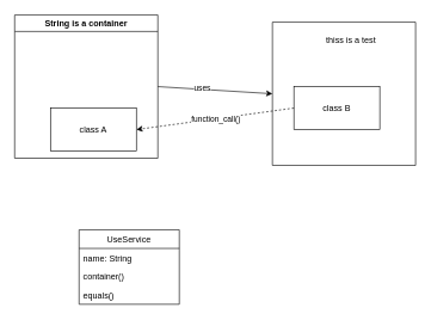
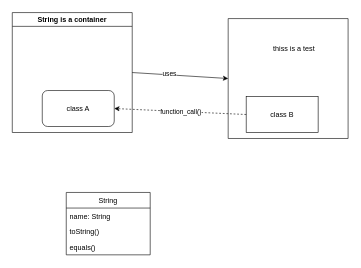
- <mxCell id="6" value="thiss is a test" style="text;html=1;strokeColor=none;fillColor=none;align=center;verticalAlign=middle;whiteSpace=wrap;rounded=0;" vertex="1" parent="4"><mxGeometry x="60" y="15" width="100" height="20" as="geometry" /></mxCell>
+ <mxCell id="6" value="thiss is a test" style="text;html=1;strokeColor=none;fillColor=none;align=center;verticalAlign=middle;whiteSpace=wrap;rounded=0;" vertex="1" parent="4"><mxGeometry x="60" y="40" width="100" height="20" as="geometry" /></mxCell>
- <mxCell id="5" value="class B" style="rounded=0;whiteSpace=wrap;html=1;" parent="4" vertex="1"><mxGeometry x="30" y="90" width="120" height="60" as="geometry" /></mxCell>
+ <mxCell id="5" value="class B" style="rounded=0;whiteSpace=wrap;html=1;" parent="4" vertex="1"><mxGeometry x="30" y="130" width="120" height="60" as="geometry" /></mxCell>
- <mxCell id="3" value="class A" style="rounded=0;whiteSpace=wrap;html=1;" parent="2" vertex="1"><mxGeometry x="50" y="130" width="120" height="60" as="geometry" /></mxCell>
+ <mxCell id="3" value="class A" style="whiteSpace=wrap;html=1;rounded=1;" parent="2" vertex="1"><mxGeometry x="50" y="130" width="120" height="60" as="geometry" /></mxCell>
- <mxCell id="11" value="UseService" style="swimlane;fontStyle=0;childLayout=stackLayout;horizontal=1;startSize=26;horizontalStack=0;resizeParent=1;resizeParentMax=0;resizeLast=0;collapsible=1;marginBottom=0;type=class" vertex="1" parent="1"><mxGeometry x="110" y="320" width="140" height="104" as="geometry" /></mxCell>
+ <mxCell id="11" value="String" style="swimlane;fontStyle=0;childLayout=stackLayout;horizontal=1;startSize=26;horizontalStack=0;resizeParent=1;resizeParentMax=0;resizeLast=0;collapsible=1;marginBottom=0;type=class" vertex="1" parent="1"><mxGeometry x="110" y="320" width="140" height="104" as="geometry" /></mxCell>
- <mxCell id="13" value="container()" style="text;strokeColor=none;fillColor=none;align=left;verticalAlign=top;spacingLeft=4;spacingRight=4;overflow=hidden;rotatable=0;points=[[0,0.5],[1,0.5]];portConstraint=eastwest;" vertex="1" parent="11"><mxGeometry y="52" width="140" height="26" as="geometry" /></mxCell>
+ <mxCell id="13" value="toString()" style="text;strokeColor=none;fillColor=none;align=left;verticalAlign=top;spacingLeft=4;spacingRight=4;overflow=hidden;rotatable=0;points=[[0,0.5],[1,0.5]];portConstraint=eastwest;" vertex="1" parent="11"><mxGeometry y="52" width="140" height="26" as="geometry" /></mxCell>
